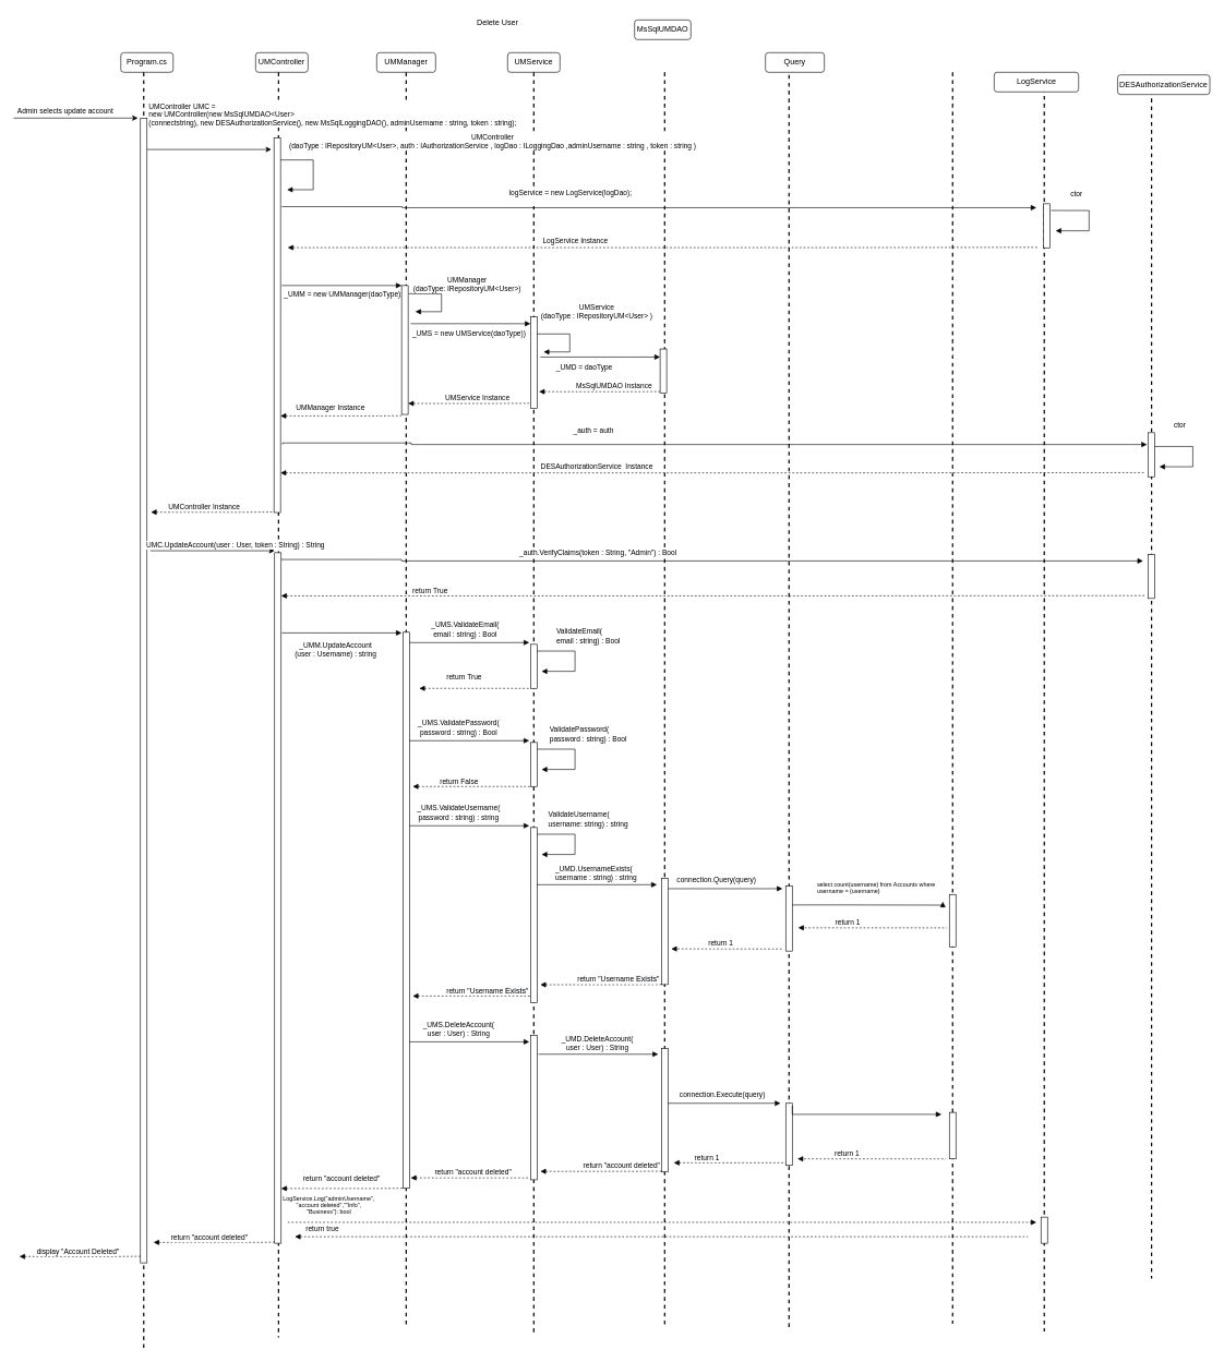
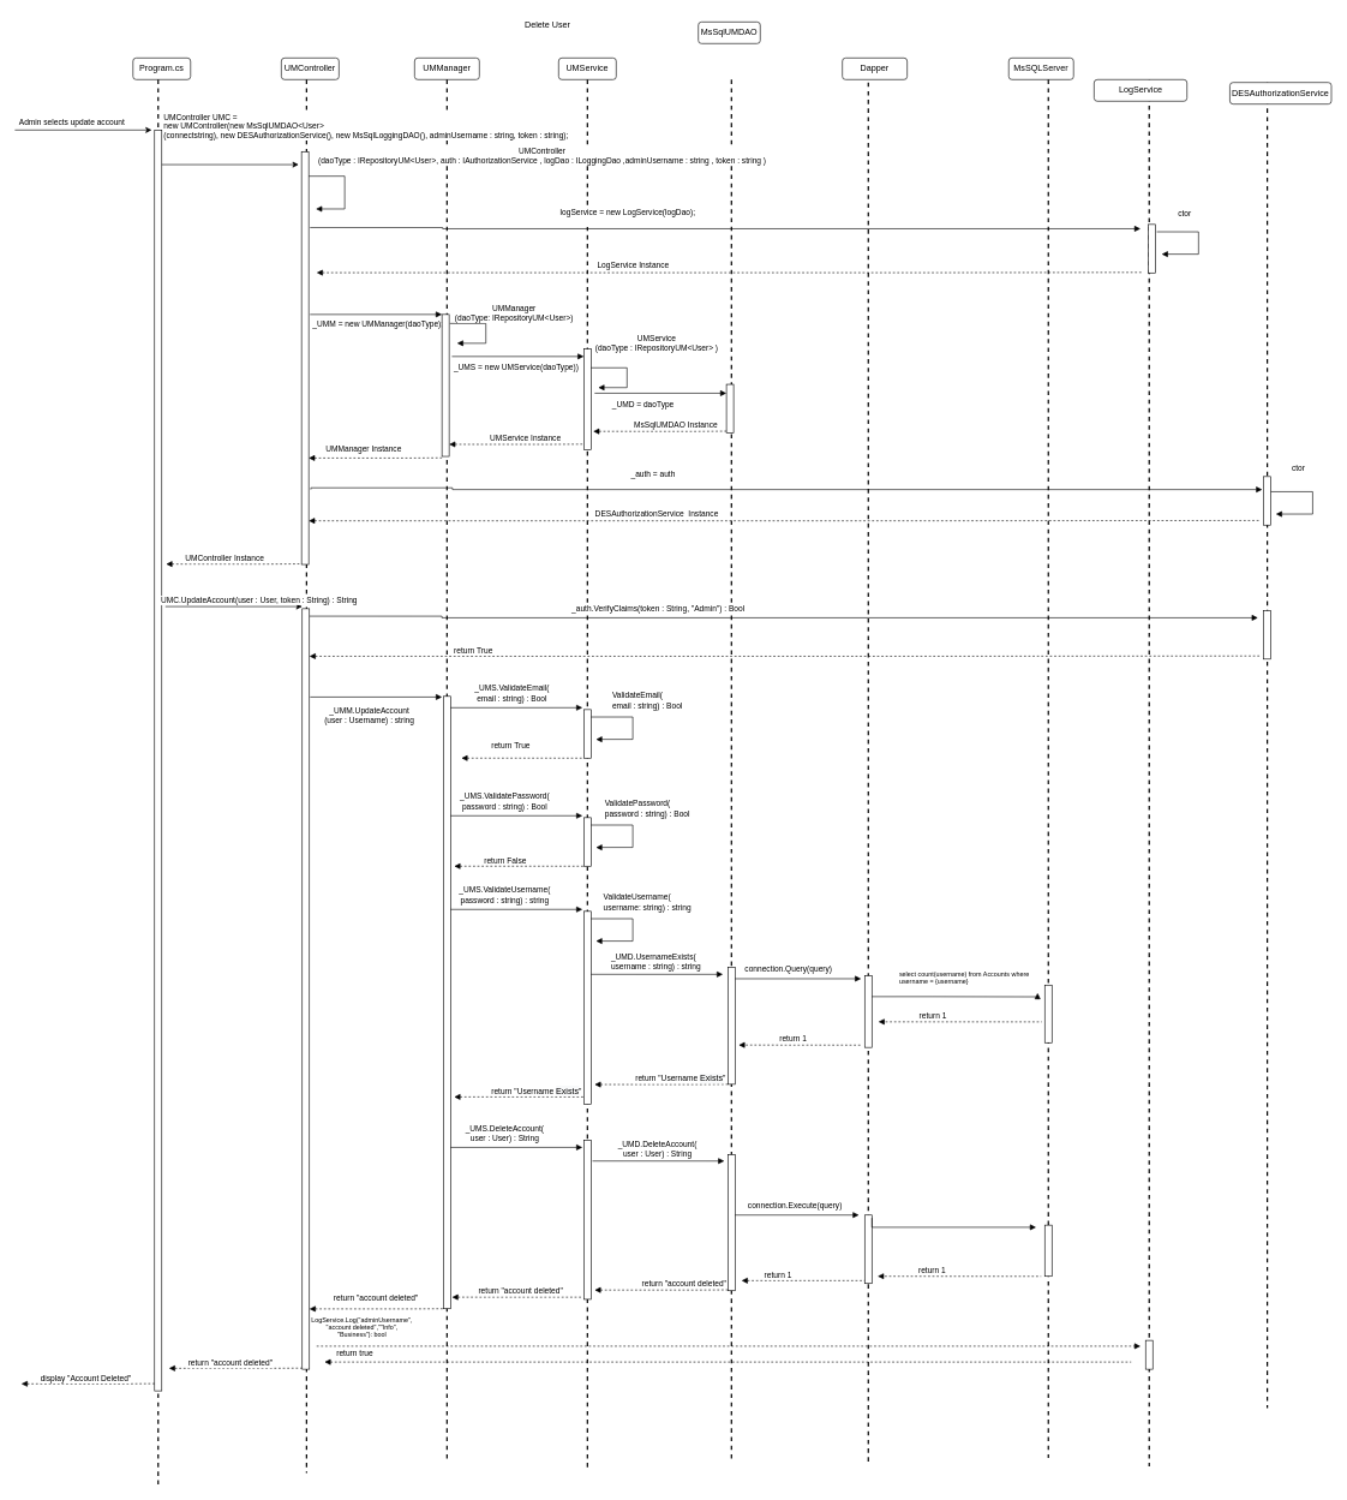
- <mxCell id="79" value="Query" style="rounded=1;whiteSpace=wrap;html=1;" parent="1" vertex="1"><mxGeometry x="1169" y="80" width="90" height="30" as="geometry" /></mxCell>
+ <mxCell id="79" value="Dapper" style="rounded=1;whiteSpace=wrap;html=1;" parent="1" vertex="1"><mxGeometry x="1169" y="80" width="90" height="30" as="geometry" /></mxCell>
+ <mxCell id="4" value="MsSQLServer" style="rounded=1;whiteSpace=wrap;html=1;" parent="1" vertex="1"><mxGeometry x="1400" y="80" width="90" height="30" as="geometry" /></mxCell>
